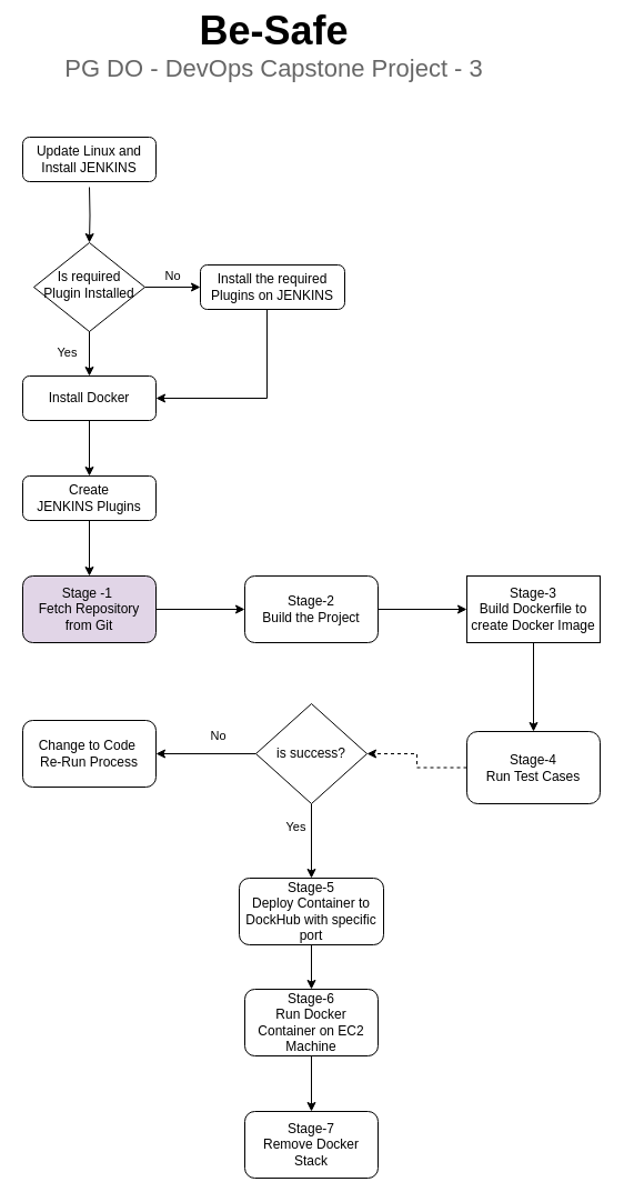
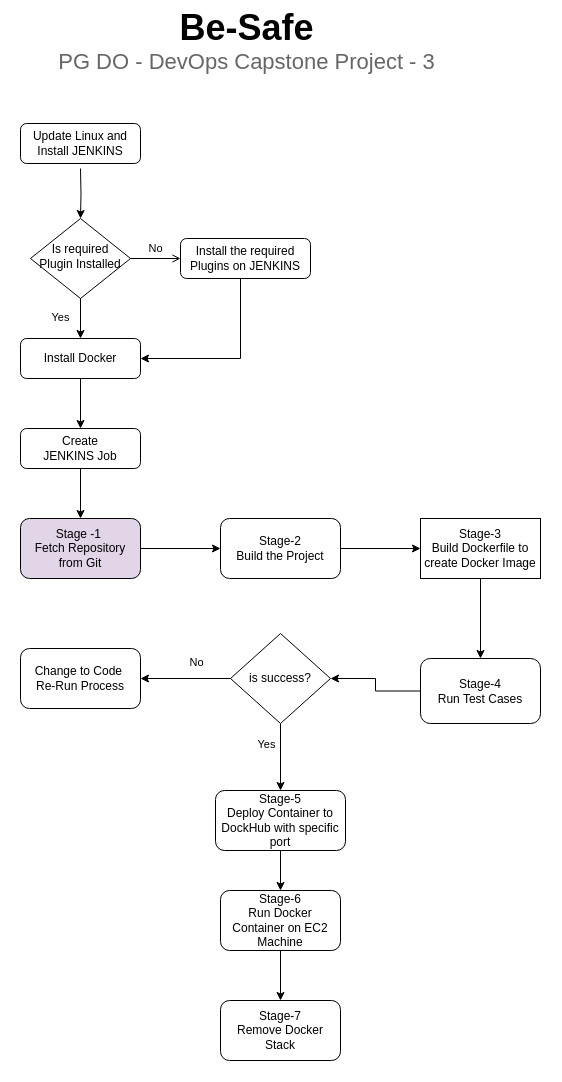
- <mxCell id="6" value="No" style="edgeStyle=orthogonalEdgeStyle;rounded=0;html=1;jettySize=auto;orthogonalLoop=1;fontSize=11;endArrow=classic;endFill=1;strokeWidth=1;shadow=0;labelBackgroundColor=none;" parent="1" source="7" target="8" edge="1"><mxGeometry y="10" relative="1" as="geometry"><mxPoint as="offset" /></mxGeometry></mxCell>
+ <mxCell id="6" value="No" style="edgeStyle=orthogonalEdgeStyle;rounded=0;html=1;jettySize=auto;orthogonalLoop=1;fontSize=11;endArrow=open;endFill=1;strokeWidth=1;shadow=0;labelBackgroundColor=none;" parent="1" source="7" target="8" edge="1"><mxGeometry y="10" relative="1" as="geometry"><mxPoint as="offset" /></mxGeometry></mxCell>
- <mxCell id="10" value="Create&lt;br&gt;JENKINS Plugins" style="rounded=1;whiteSpace=wrap;html=1;fontSize=12;glass=0;strokeWidth=1;shadow=0;" parent="1" vertex="1"><mxGeometry x="20" y="428" width="120" height="40" as="geometry" /></mxCell>
+ <mxCell id="10" value="Create&lt;br&gt;JENKINS Job" style="rounded=1;whiteSpace=wrap;html=1;fontSize=12;glass=0;strokeWidth=1;shadow=0;" parent="1" vertex="1"><mxGeometry x="20" y="428" width="120" height="40" as="geometry" /></mxCell>
- <mxCell id="19" value="" style="edgeStyle=orthogonalEdgeStyle;rounded=0;orthogonalLoop=1;jettySize=auto;html=1;shadow=0;dashed=1;" edge="1" parent="1" source="20" target="25"><mxGeometry relative="1" as="geometry" /></mxCell>
+ <mxCell id="19" value="" style="edgeStyle=orthogonalEdgeStyle;rounded=0;orthogonalLoop=1;jettySize=auto;html=1;shadow=0;" edge="1" parent="1" source="20" target="25"><mxGeometry relative="1" as="geometry" /></mxCell>
